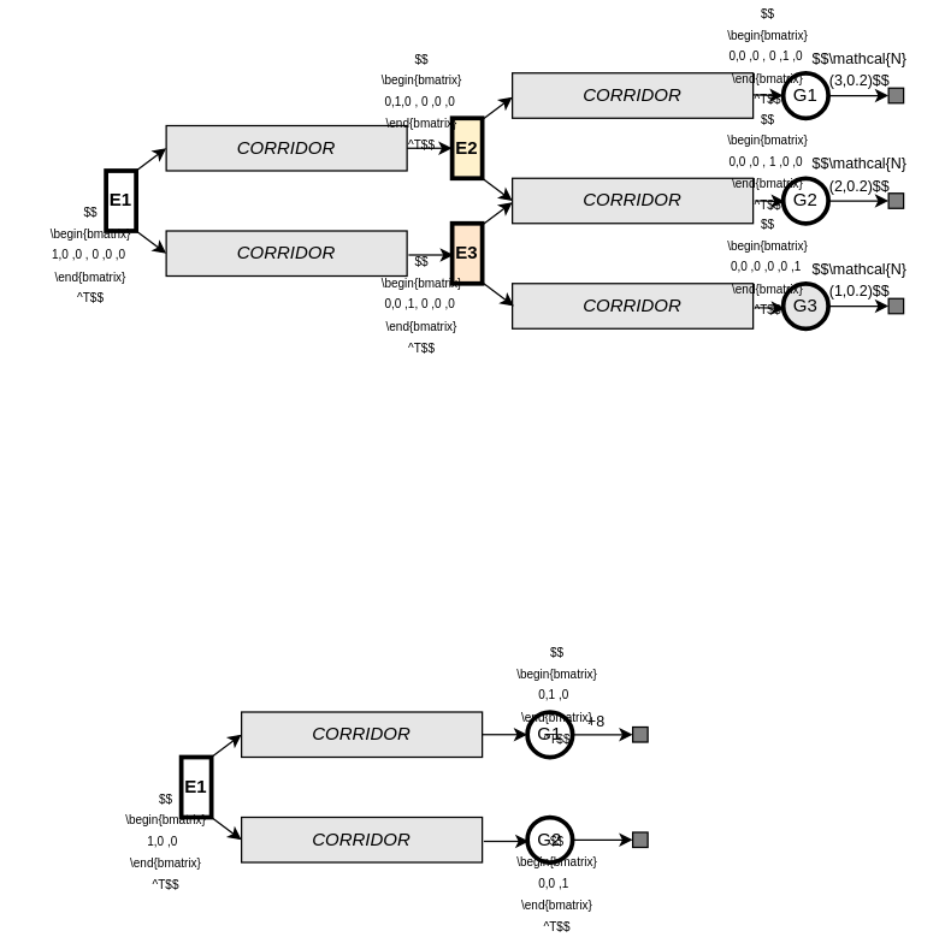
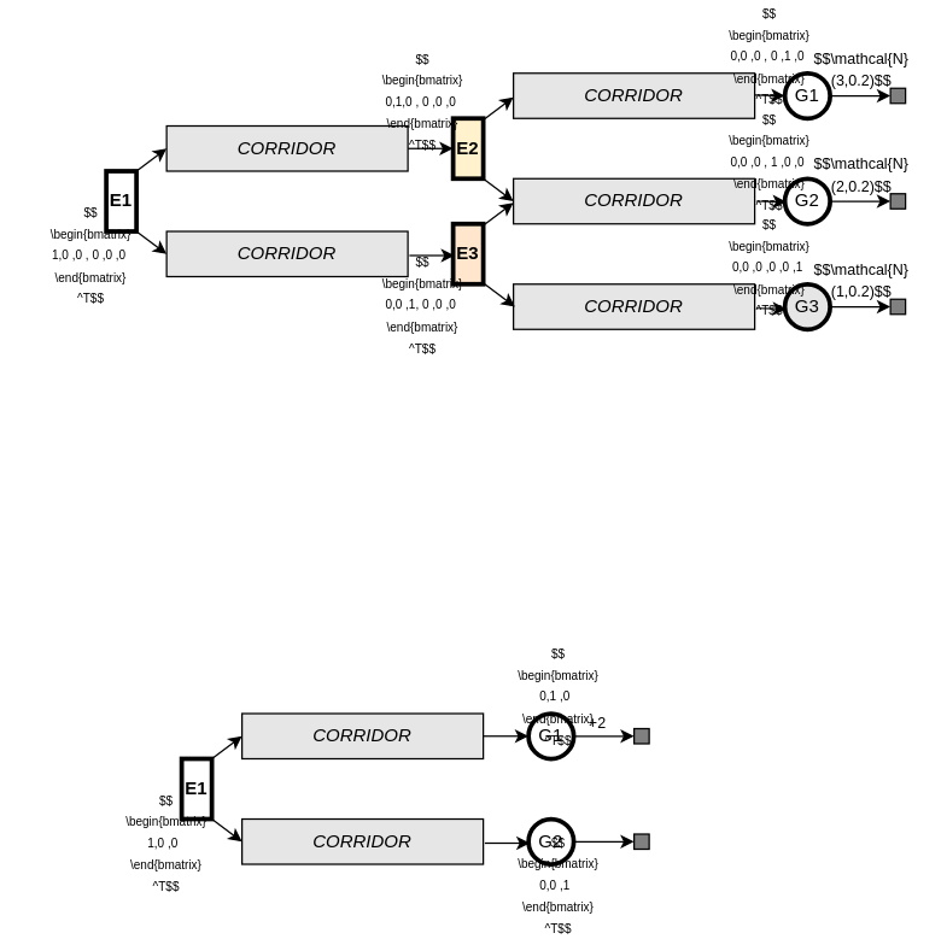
- <mxCell id="55" value="&lt;font style=&quot;font-size: 10px&quot;&gt;+8&lt;/font&gt;" style="text;html=1;strokeColor=none;fillColor=none;align=center;verticalAlign=middle;whiteSpace=wrap;rounded=0;" vertex="1" parent="1"><mxGeometry x="386" y="466" width="20" height="20" as="geometry" /></mxCell>
+ <mxCell id="55" value="&lt;font style=&quot;font-size: 10px&quot;&gt;+2&lt;/font&gt;" style="text;html=1;strokeColor=none;fillColor=none;align=center;verticalAlign=middle;whiteSpace=wrap;rounded=0;" vertex="1" parent="1"><mxGeometry x="386" y="466" width="20" height="20" as="geometry" /></mxCell>
